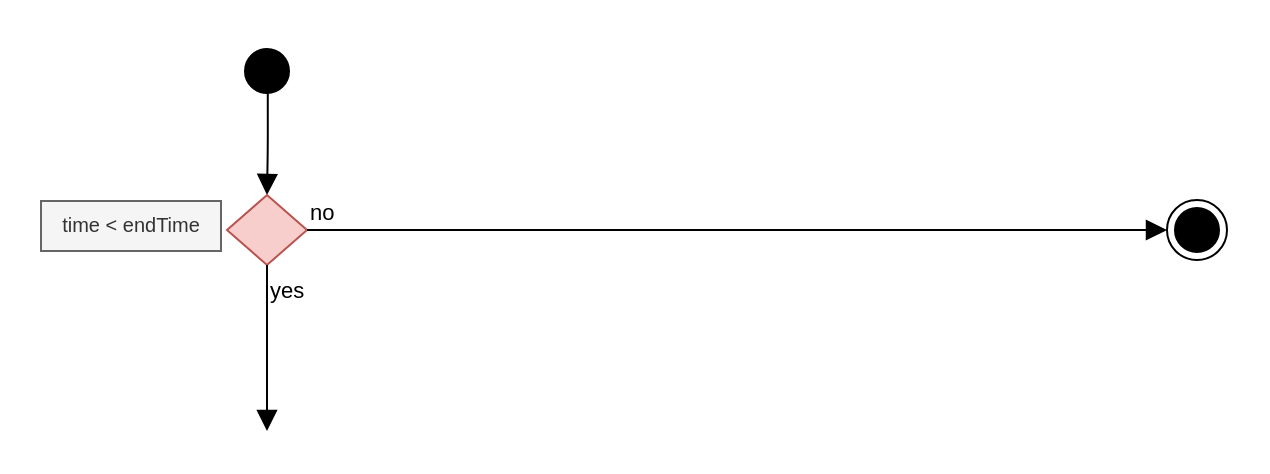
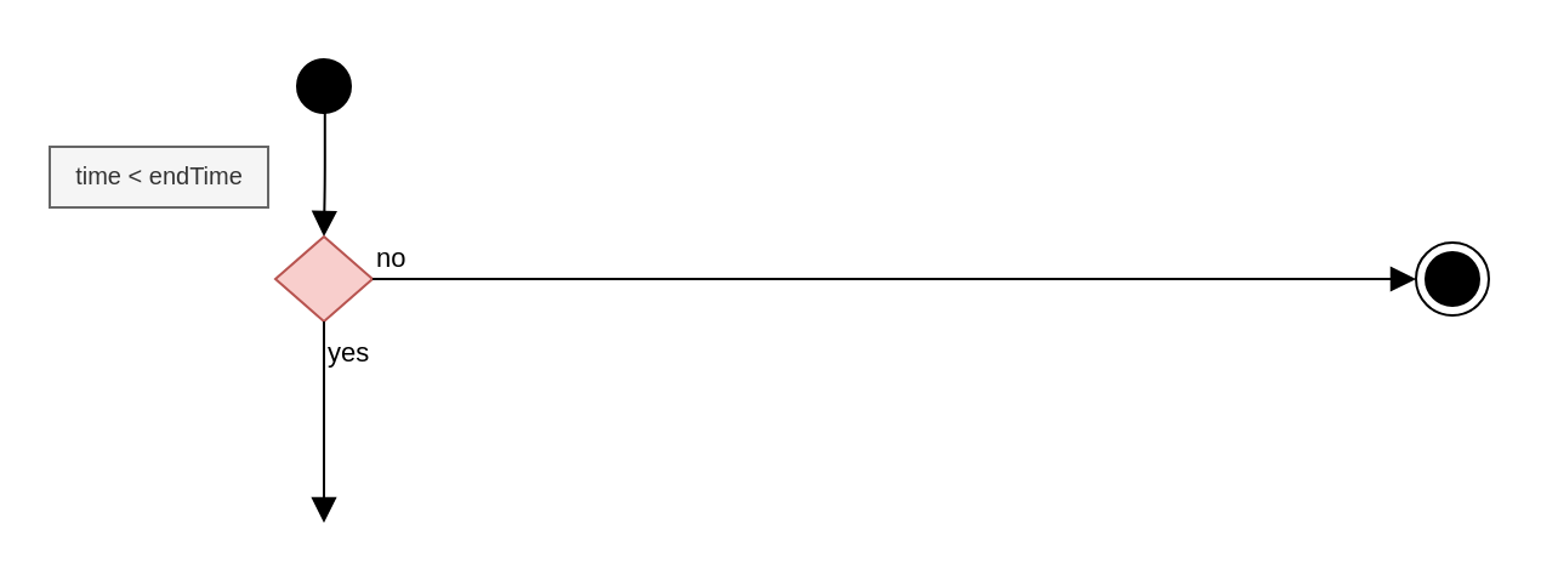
- <mxCell id="7" value="&lt;div align=&quot;center&quot;&gt;time &amp;lt; endTime&lt;/div&gt;" style="text;html=1;fontSize=10;align=center;fillColor=#f5f5f5;strokeColor=#666666;fontColor=#333333;" vertex="1" parent="1"><mxGeometry x="20" y="100" width="90" height="25" as="geometry" /></mxCell>
+ <mxCell id="7" value="&lt;div align=&quot;center&quot;&gt;time &amp;lt; endTime&lt;/div&gt;" style="text;html=1;fontSize=10;align=center;fillColor=#f5f5f5;strokeColor=#666666;fontColor=#333333;" vertex="1" parent="1"><mxGeometry x="20" y="60" width="90" height="25" as="geometry" /></mxCell>
